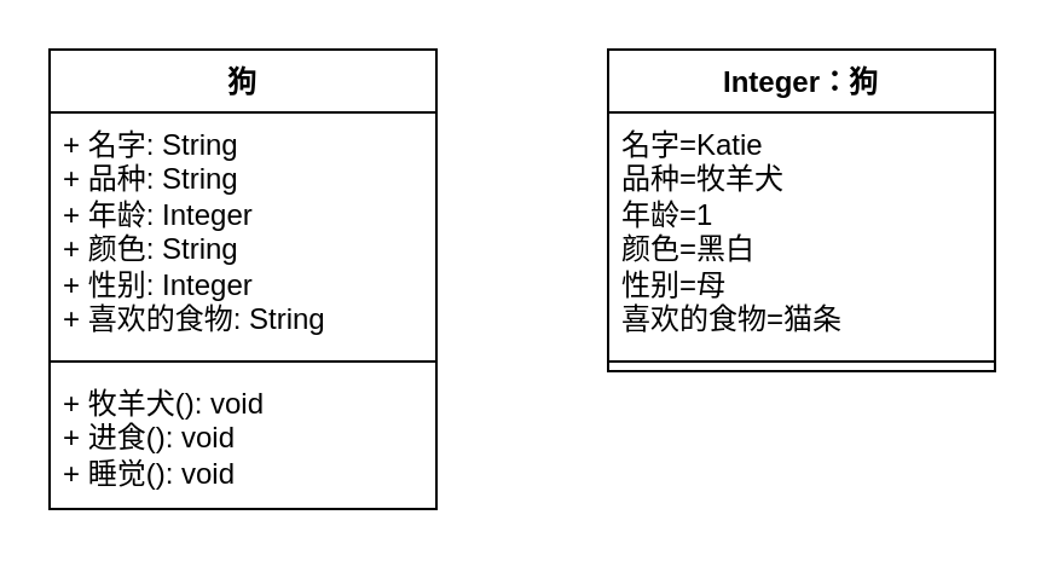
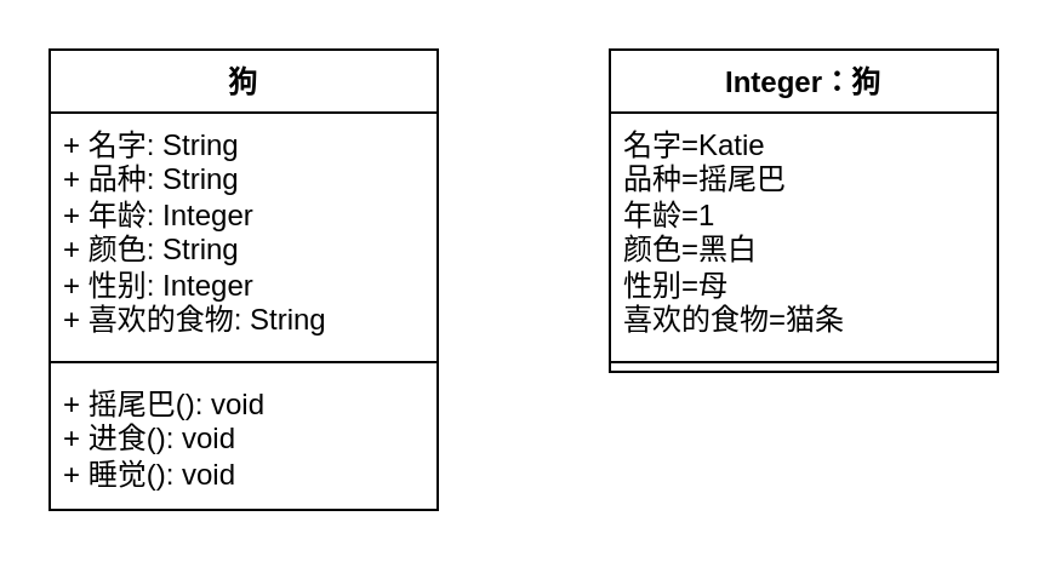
- <mxCell id="7" value="名字=Katie&lt;br&gt;品种=牧羊犬&lt;br&gt;年龄=1&lt;br&gt;颜色=黑白&lt;br&gt;性别=母&lt;br&gt;喜欢的食物=猫条" style="text;strokeColor=none;fillColor=none;align=left;verticalAlign=top;spacingLeft=4;spacingRight=4;overflow=hidden;rotatable=0;points=[[0,0.5],[1,0.5]];portConstraint=eastwest;whiteSpace=wrap;html=1;" vertex="1" parent="6"><mxGeometry y="26" width="160" height="99" as="geometry" /></mxCell>
+ <mxCell id="7" value="名字=Katie&lt;br&gt;品种=摇尾巴&lt;br&gt;年龄=1&lt;br&gt;颜色=黑白&lt;br&gt;性别=母&lt;br&gt;喜欢的食物=猫条" style="text;strokeColor=none;fillColor=none;align=left;verticalAlign=top;spacingLeft=4;spacingRight=4;overflow=hidden;rotatable=0;points=[[0,0.5],[1,0.5]];portConstraint=eastwest;whiteSpace=wrap;html=1;" vertex="1" parent="6"><mxGeometry y="26" width="160" height="99" as="geometry" /></mxCell>
- <mxCell id="5" value="+ 牧羊犬(): void&lt;br&gt;+ 进食(): void&lt;br&gt;+ 睡觉(): void" style="text;strokeColor=none;fillColor=none;align=left;verticalAlign=top;spacingLeft=4;spacingRight=4;overflow=hidden;rotatable=0;points=[[0,0.5],[1,0.5]];portConstraint=eastwest;whiteSpace=wrap;html=1;" vertex="1" parent="2"><mxGeometry y="133" width="160" height="57" as="geometry" /></mxCell>
+ <mxCell id="5" value="+ 摇尾巴(): void&lt;br&gt;+ 进食(): void&lt;br&gt;+ 睡觉(): void" style="text;strokeColor=none;fillColor=none;align=left;verticalAlign=top;spacingLeft=4;spacingRight=4;overflow=hidden;rotatable=0;points=[[0,0.5],[1,0.5]];portConstraint=eastwest;whiteSpace=wrap;html=1;" vertex="1" parent="2"><mxGeometry y="133" width="160" height="57" as="geometry" /></mxCell>
